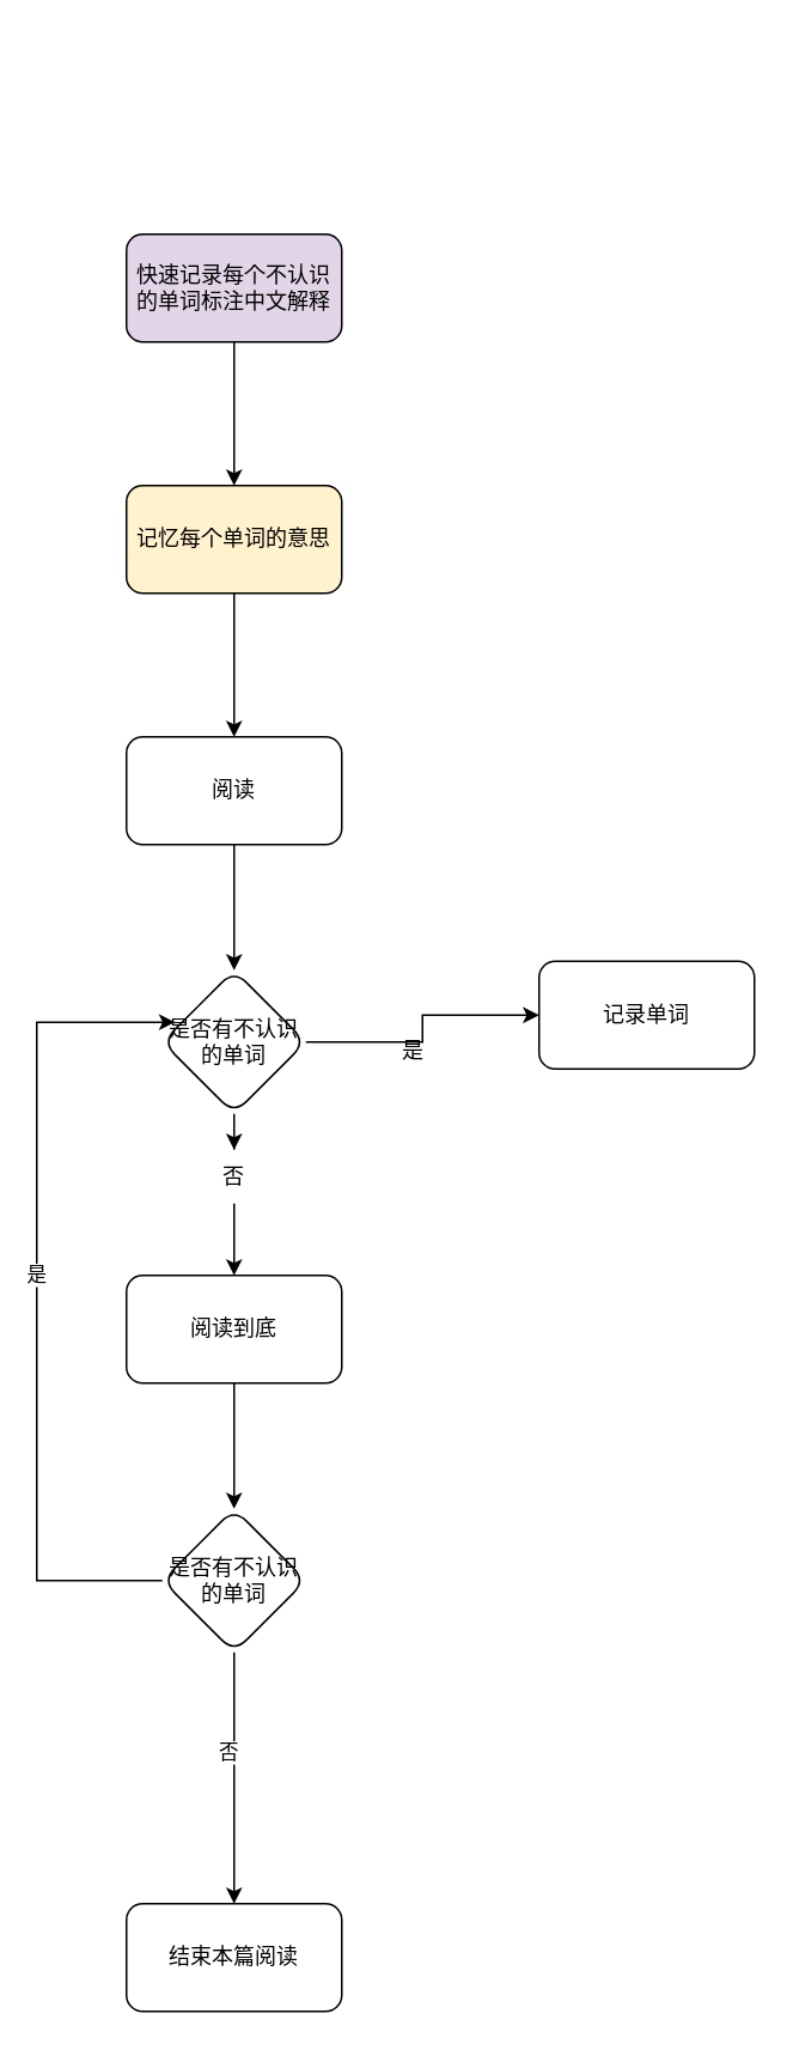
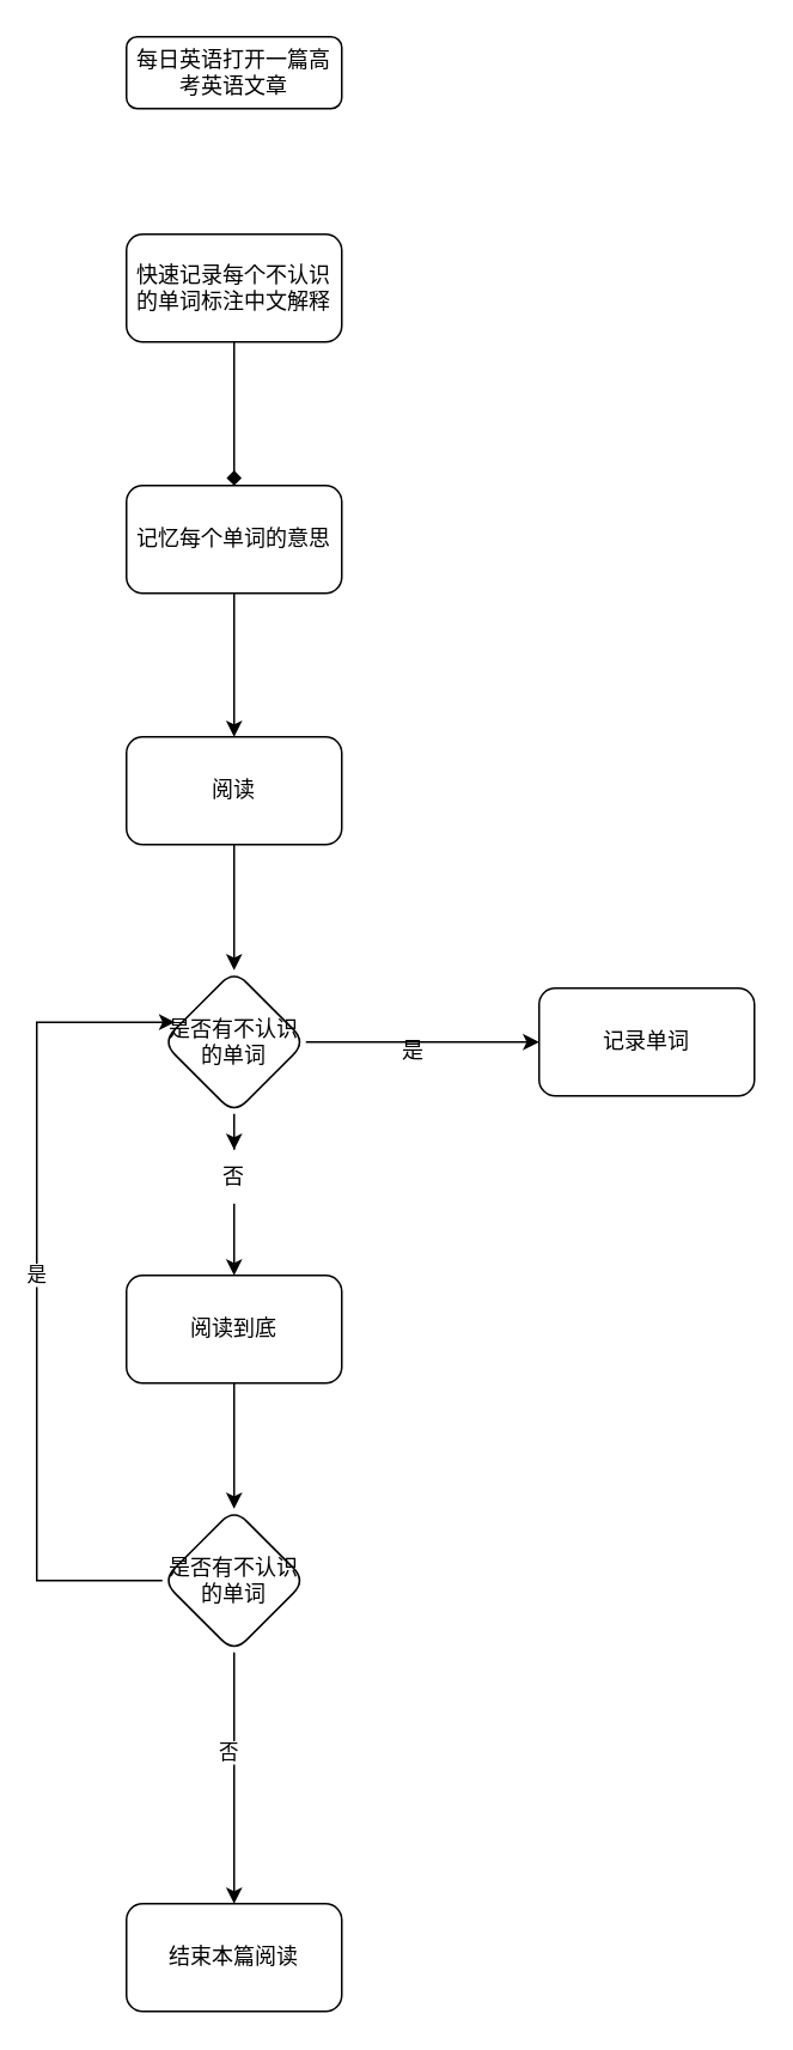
+ <mxCell id="2" value="每日英语打开一篇高考英语文章" style="rounded=1;whiteSpace=wrap;html=1;fontSize=12;glass=0;strokeWidth=1;shadow=0;" parent="1" vertex="1"><mxGeometry x="70" y="20" width="120" height="40" as="geometry" /></mxCell>
- <mxCell id="4" value="快速记录每个不认识的单词标注中文解释" style="whiteSpace=wrap;html=1;rounded=1;glass=0;strokeWidth=1;shadow=0;fillColor=#e1d5e7;" vertex="1" parent="1"><mxGeometry x="70" y="130" width="120" height="60" as="geometry" /></mxCell>
+ <mxCell id="4" value="快速记录每个不认识的单词标注中文解释" style="whiteSpace=wrap;html=1;rounded=1;glass=0;strokeWidth=1;shadow=0;" vertex="1" parent="1"><mxGeometry x="70" y="130" width="120" height="60" as="geometry" /></mxCell>
- <mxCell id="3" value="" style="edgeStyle=orthogonalEdgeStyle;rounded=0;orthogonalLoop=1;jettySize=auto;html=1;" edge="1" parent="1" source="4" target="6"><mxGeometry relative="1" as="geometry" /></mxCell>
+ <mxCell id="3" value="" style="edgeStyle=orthogonalEdgeStyle;rounded=0;orthogonalLoop=1;jettySize=auto;html=1;endArrow=diamond;" edge="1" parent="1" source="4" target="6"><mxGeometry relative="1" as="geometry" /></mxCell>
- <mxCell id="6" value="记忆每个单词的意思" style="whiteSpace=wrap;html=1;rounded=1;glass=0;strokeWidth=1;shadow=0;fillColor=#fff2cc;" vertex="1" parent="1"><mxGeometry x="70" y="270" width="120" height="60" as="geometry" /></mxCell>
+ <mxCell id="6" value="记忆每个单词的意思" style="whiteSpace=wrap;html=1;rounded=1;glass=0;strokeWidth=1;shadow=0;" vertex="1" parent="1"><mxGeometry x="70" y="270" width="120" height="60" as="geometry" /></mxCell>
- <mxCell id="12" value="记录单词" style="whiteSpace=wrap;html=1;rounded=1;glass=0;strokeWidth=1;shadow=0;" vertex="1" parent="1"><mxGeometry x="300" y="535" width="120" height="60" as="geometry" /></mxCell>
+ <mxCell id="12" value="记录单词" style="whiteSpace=wrap;html=1;rounded=1;glass=0;strokeWidth=1;shadow=0;" vertex="1" parent="1"><mxGeometry x="300" y="550" width="120" height="60" as="geometry" /></mxCell>
